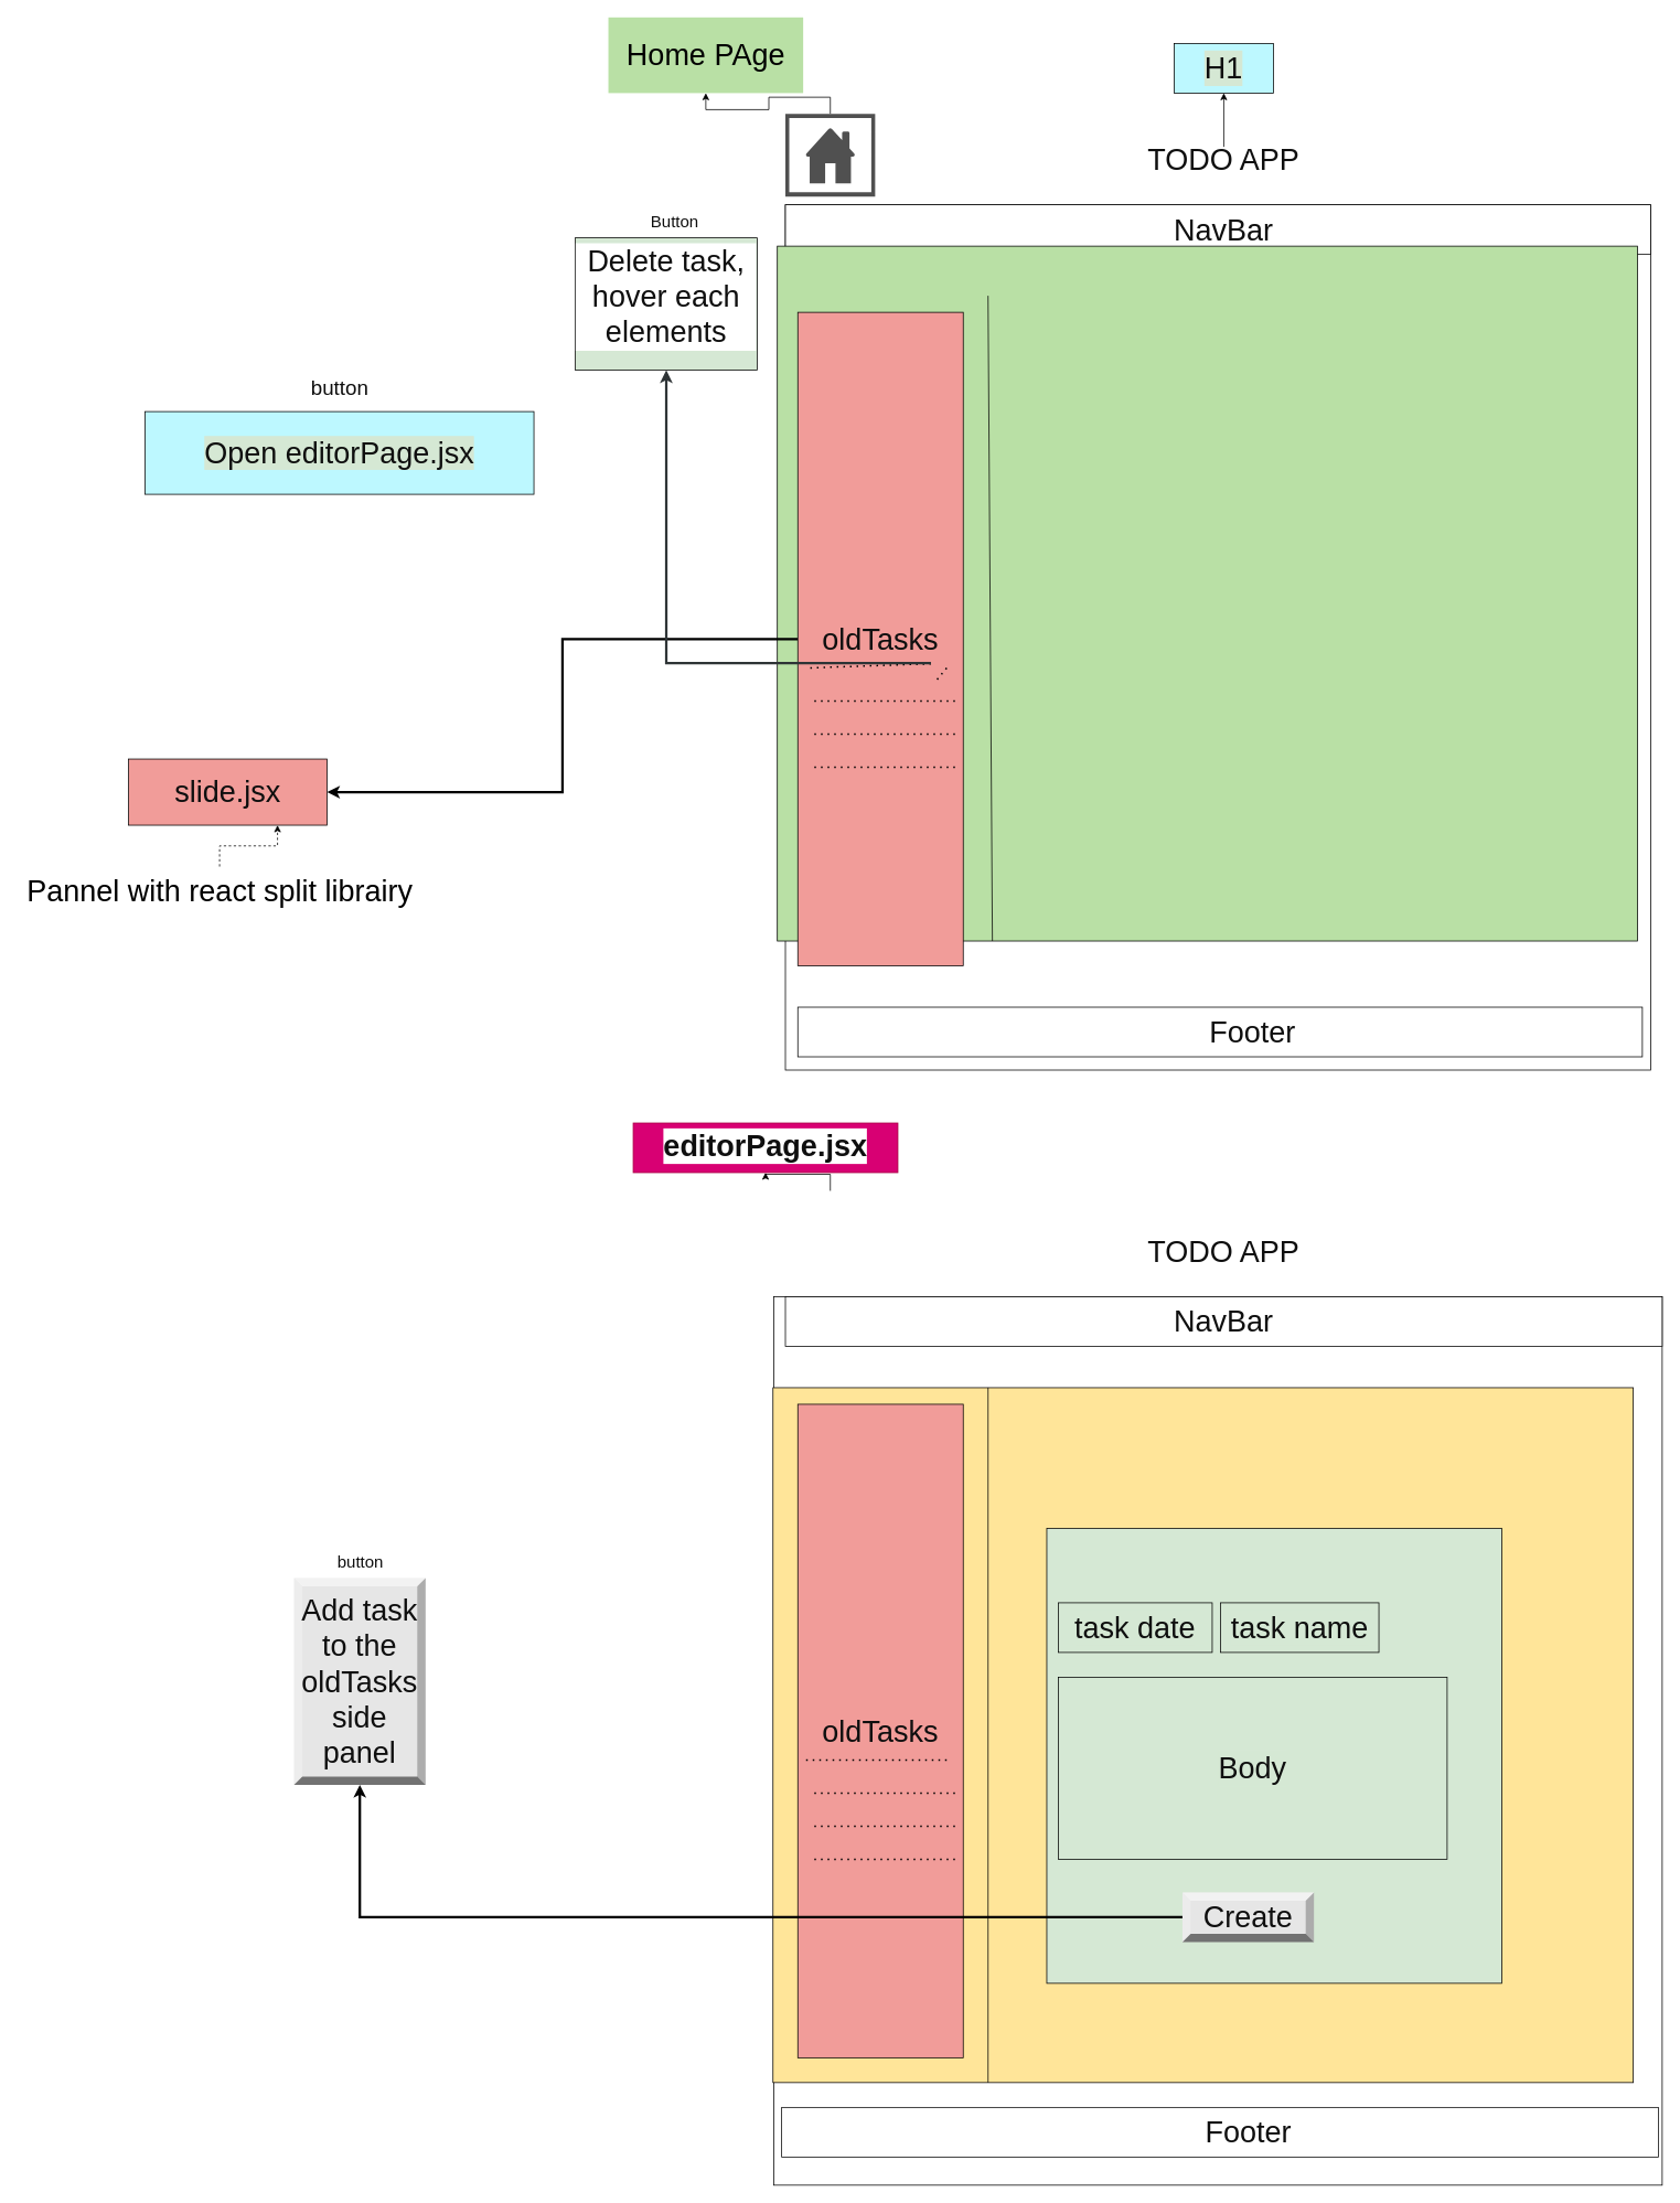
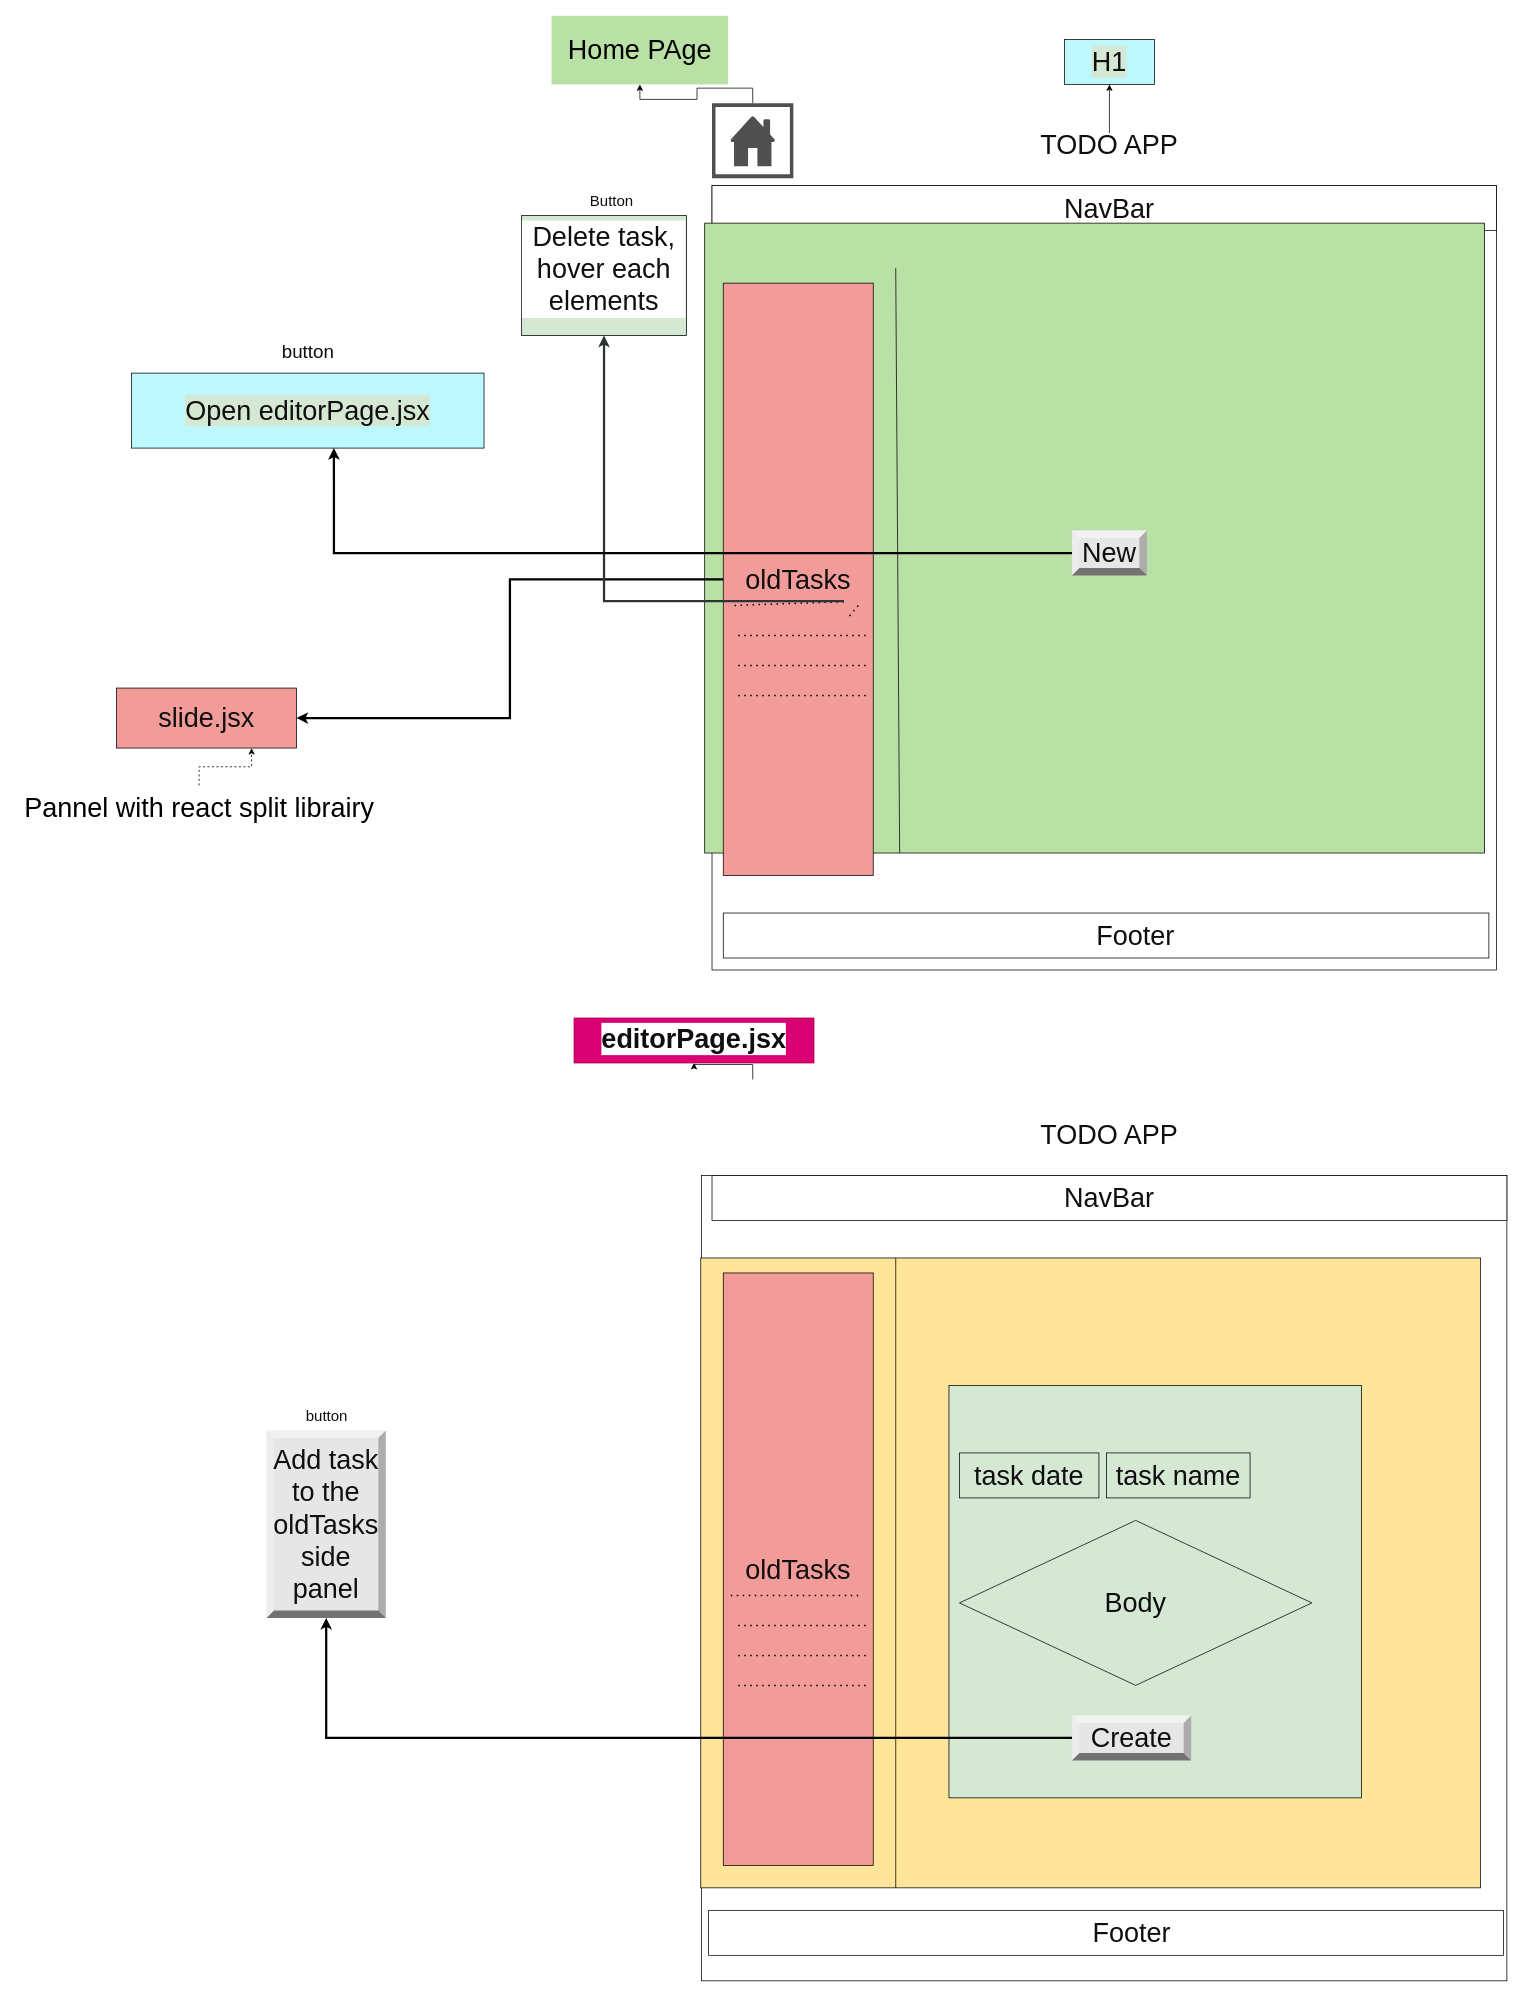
+ <mxCell id="56" style="edgeStyle=orthogonalEdgeStyle;rounded=0;orthogonalLoop=1;jettySize=auto;html=1;fontSize=36;entryX=0.574;entryY=1;entryDx=0;entryDy=0;entryPerimeter=0;strokeWidth=3;fontColor=#0f0f0f;" parent="1" source="12" target="20" edge="1"><mxGeometry relative="1" as="geometry"><mxPoint x="425" y="647" as="targetPoint" /></mxGeometry></mxCell>
+ <mxCell id="12" value="New" style="labelPosition=center;verticalLabelPosition=middle;align=center;html=1;shape=mxgraph.basic.shaded_button;dx=10;fillColor=#E6E6E6;strokeColor=none;whiteSpace=wrap;fontSize=36;fontColor=#0f0f0f;" parent="1" vertex="1"><mxGeometry x="1429" y="707" width="100" height="60" as="geometry" /></mxCell>
- <mxCell id="47" value="Body" style="rounded=0;whiteSpace=wrap;html=1;labelBackgroundColor=#D5E8D4;fontSize=36;fillColor=#D5E8D4;fontColor=#0f0f0f;" parent="1" vertex="1"><mxGeometry x="1279" y="2027" width="470" height="220" as="geometry" /></mxCell>
+ <mxCell id="47" value="Body" style="rhombus;whiteSpace=wrap;html=1;labelBackgroundColor=#D5E8D4;fontSize=36;fillColor=#D5E8D4;fontColor=#0f0f0f;" parent="1" vertex="1"><mxGeometry x="1279" y="2027" width="470" height="220" as="geometry" /></mxCell>
